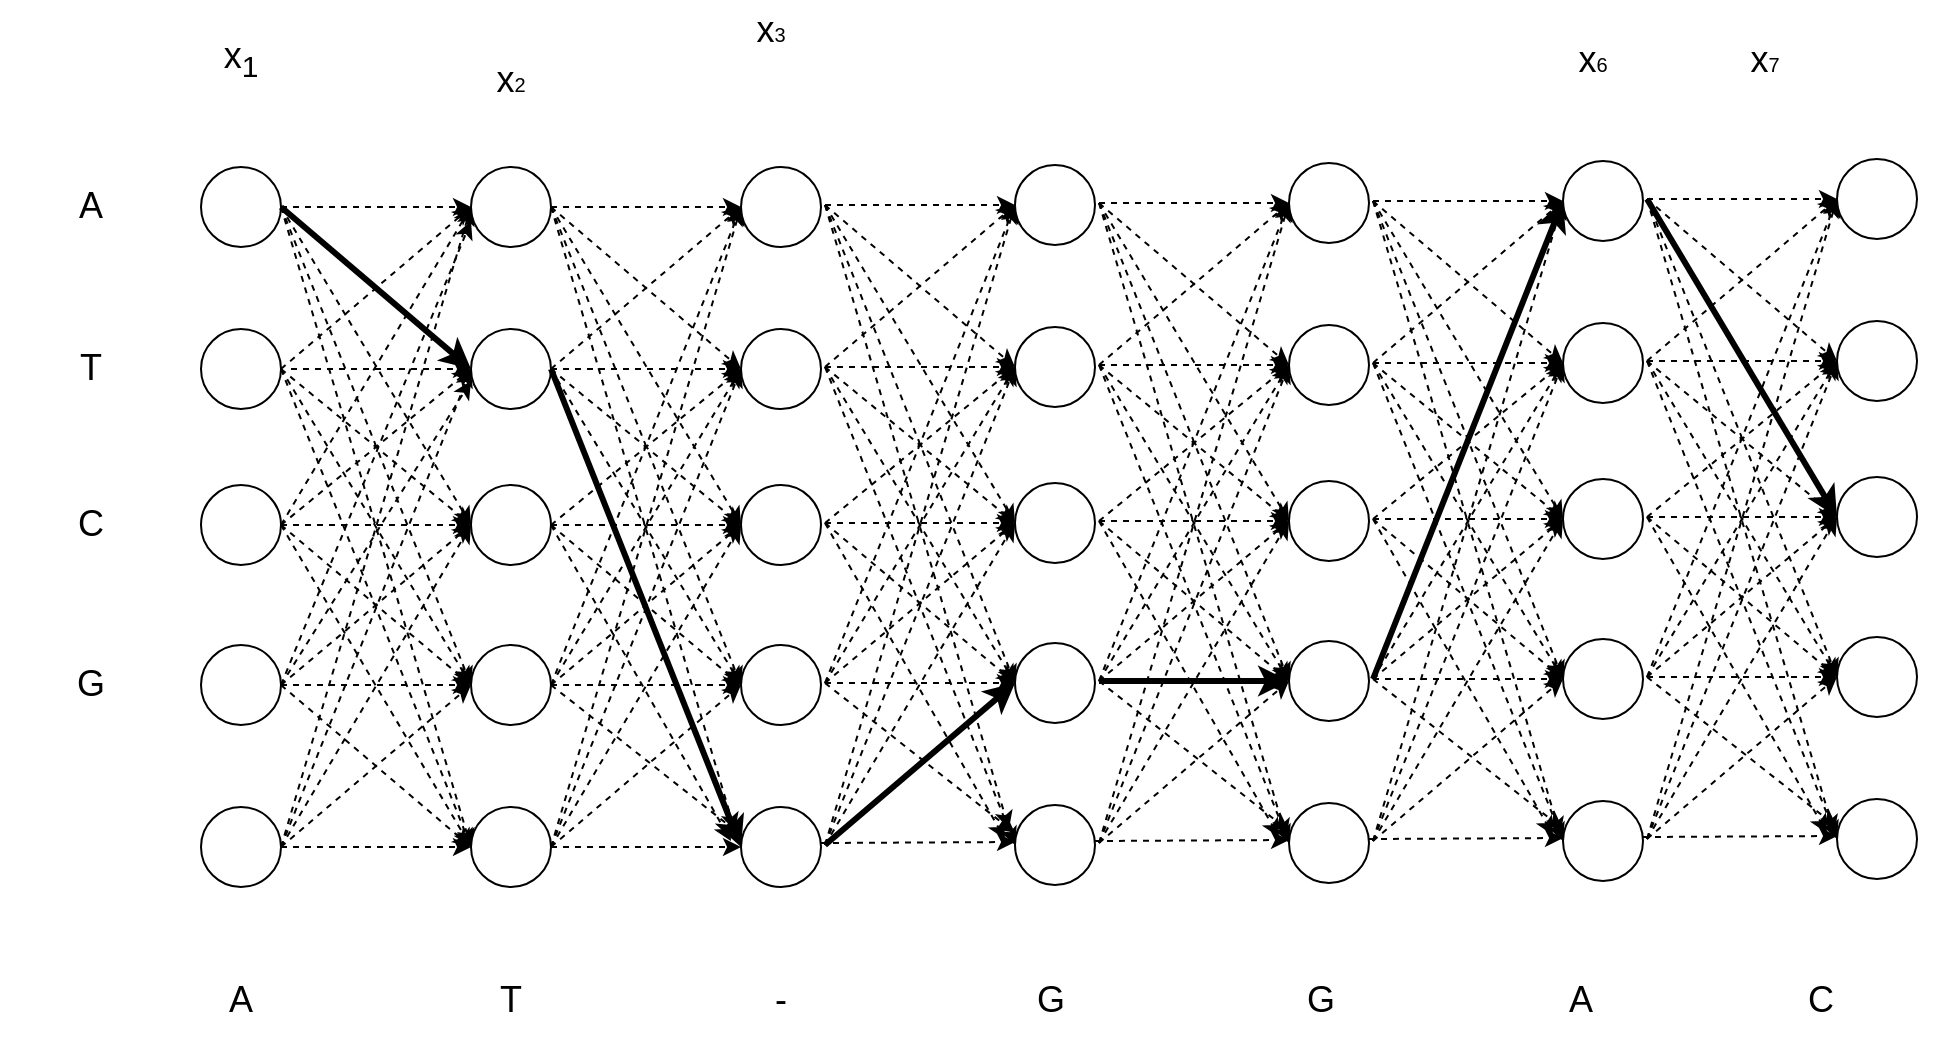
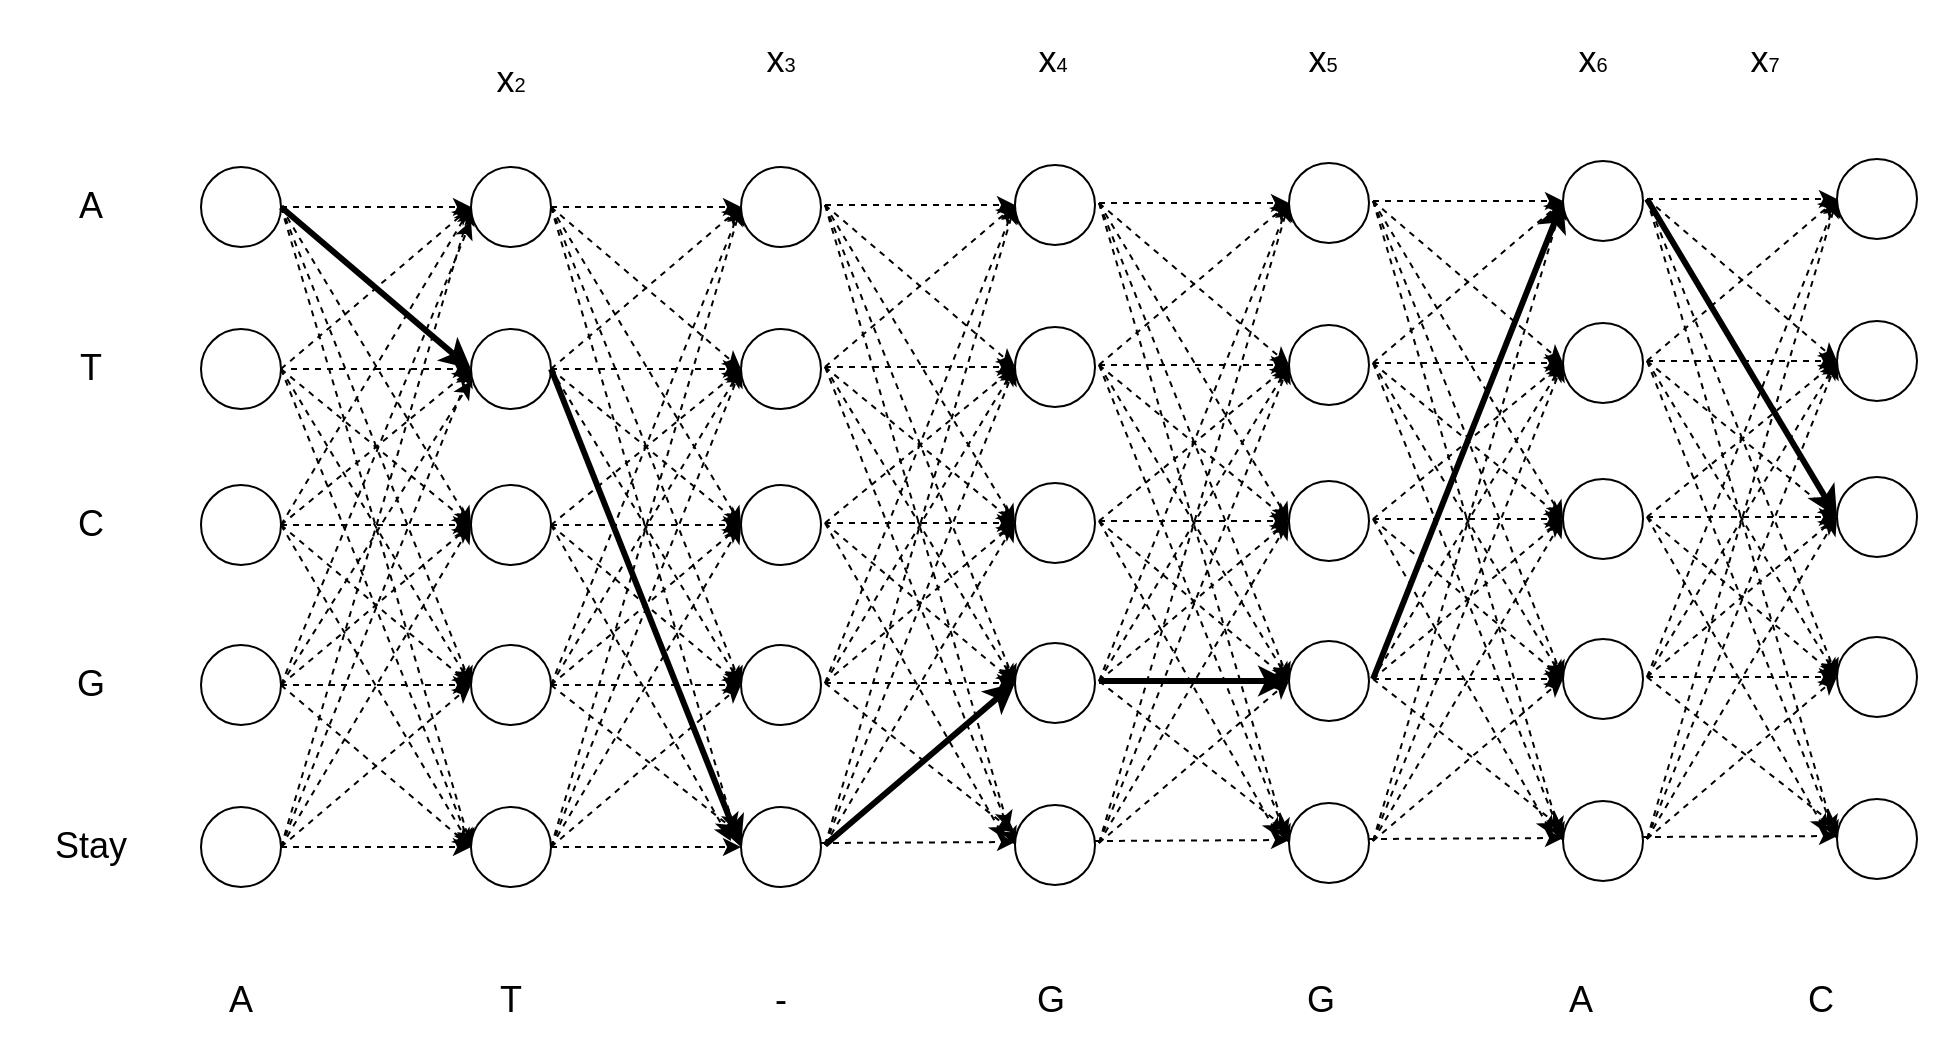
- <mxCell id="73" value="&lt;span style=&quot;font-size: 18px&quot;&gt;x&lt;/span&gt;&lt;span style=&quot;font-size: 10px&quot;&gt;3&lt;/span&gt;" style="text;html=1;resizable=0;autosize=1;align=center;verticalAlign=middle;points=[];fillColor=none;strokeColor=none;rounded=0;fontColor=#000000;" parent="1" vertex="1"><mxGeometry x="370" y="5" width="30" height="20" as="geometry" /></mxCell>
+ <mxCell id="73" value="&lt;span style=&quot;font-size: 18px&quot;&gt;x&lt;/span&gt;&lt;span style=&quot;font-size: 10px&quot;&gt;3&lt;/span&gt;" style="text;html=1;resizable=0;autosize=1;align=center;verticalAlign=middle;points=[];fillColor=none;strokeColor=none;rounded=0;fontColor=#000000;" parent="1" vertex="1"><mxGeometry x="375" y="20" width="30" height="20" as="geometry" /></mxCell>
- <mxCell id="71" value="&lt;font style=&quot;font-size: 18px&quot;&gt;x&lt;sub&gt;1&lt;/sub&gt;&lt;/font&gt;" style="text;html=1;resizable=0;autosize=1;align=center;verticalAlign=middle;points=[];fillColor=none;strokeColor=none;rounded=0;fontColor=#000000;" parent="1" vertex="1"><mxGeometry x="105" y="20" width="30" height="20" as="geometry" /></mxCell>
+ <mxCell id="74" value="&lt;span style=&quot;font-size: 18px&quot;&gt;x&lt;/span&gt;&lt;span style=&quot;font-size: 10px&quot;&gt;4&lt;/span&gt;" style="text;html=1;resizable=0;autosize=1;align=center;verticalAlign=middle;points=[];fillColor=none;strokeColor=none;rounded=0;fontColor=#000000;" parent="1" vertex="1"><mxGeometry x="511" y="20" width="30" height="20" as="geometry" /></mxCell>
+ <mxCell id="75" value="&lt;span style=&quot;font-size: 18px&quot;&gt;x&lt;/span&gt;&lt;span style=&quot;font-size: 10px&quot;&gt;5&lt;/span&gt;" style="text;html=1;resizable=0;autosize=1;align=center;verticalAlign=middle;points=[];fillColor=none;strokeColor=none;rounded=0;fontColor=#000000;" parent="1" vertex="1"><mxGeometry x="646" y="20" width="30" height="20" as="geometry" /></mxCell>
+ <mxCell id="69" value="&lt;font style=&quot;font-size: 18px&quot;&gt;Stay&lt;/font&gt;" style="text;html=1;resizable=0;autosize=1;align=center;verticalAlign=middle;points=[];fillColor=none;strokeColor=none;rounded=0;fontColor=#000000;" parent="1" vertex="1"><mxGeometry x="20" y="413" width="50" height="20" as="geometry" /></mxCell>
